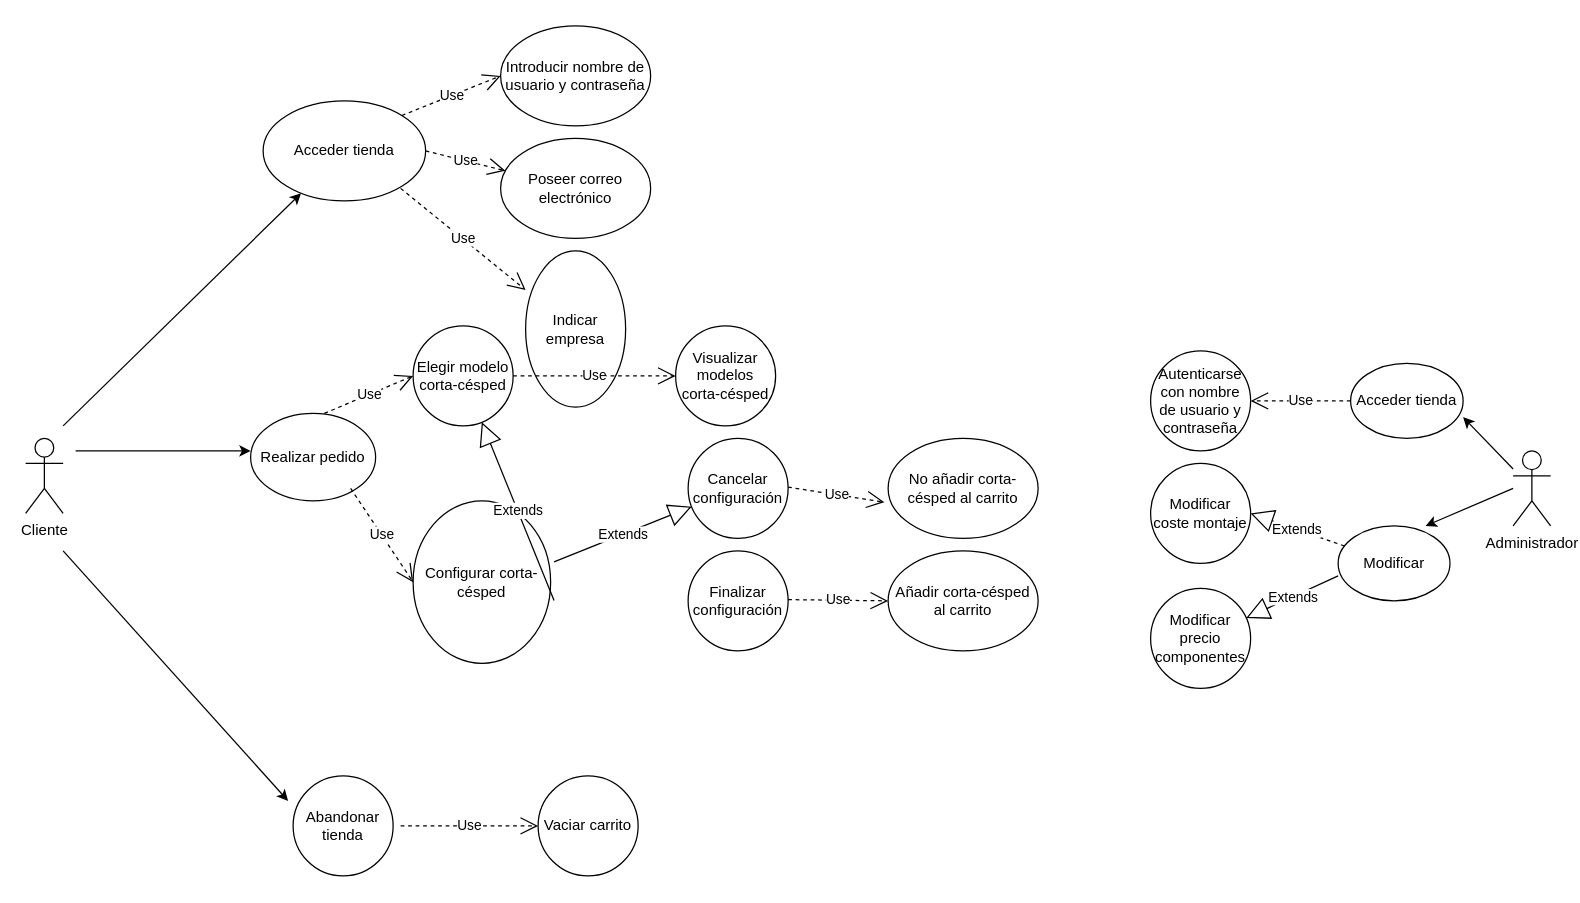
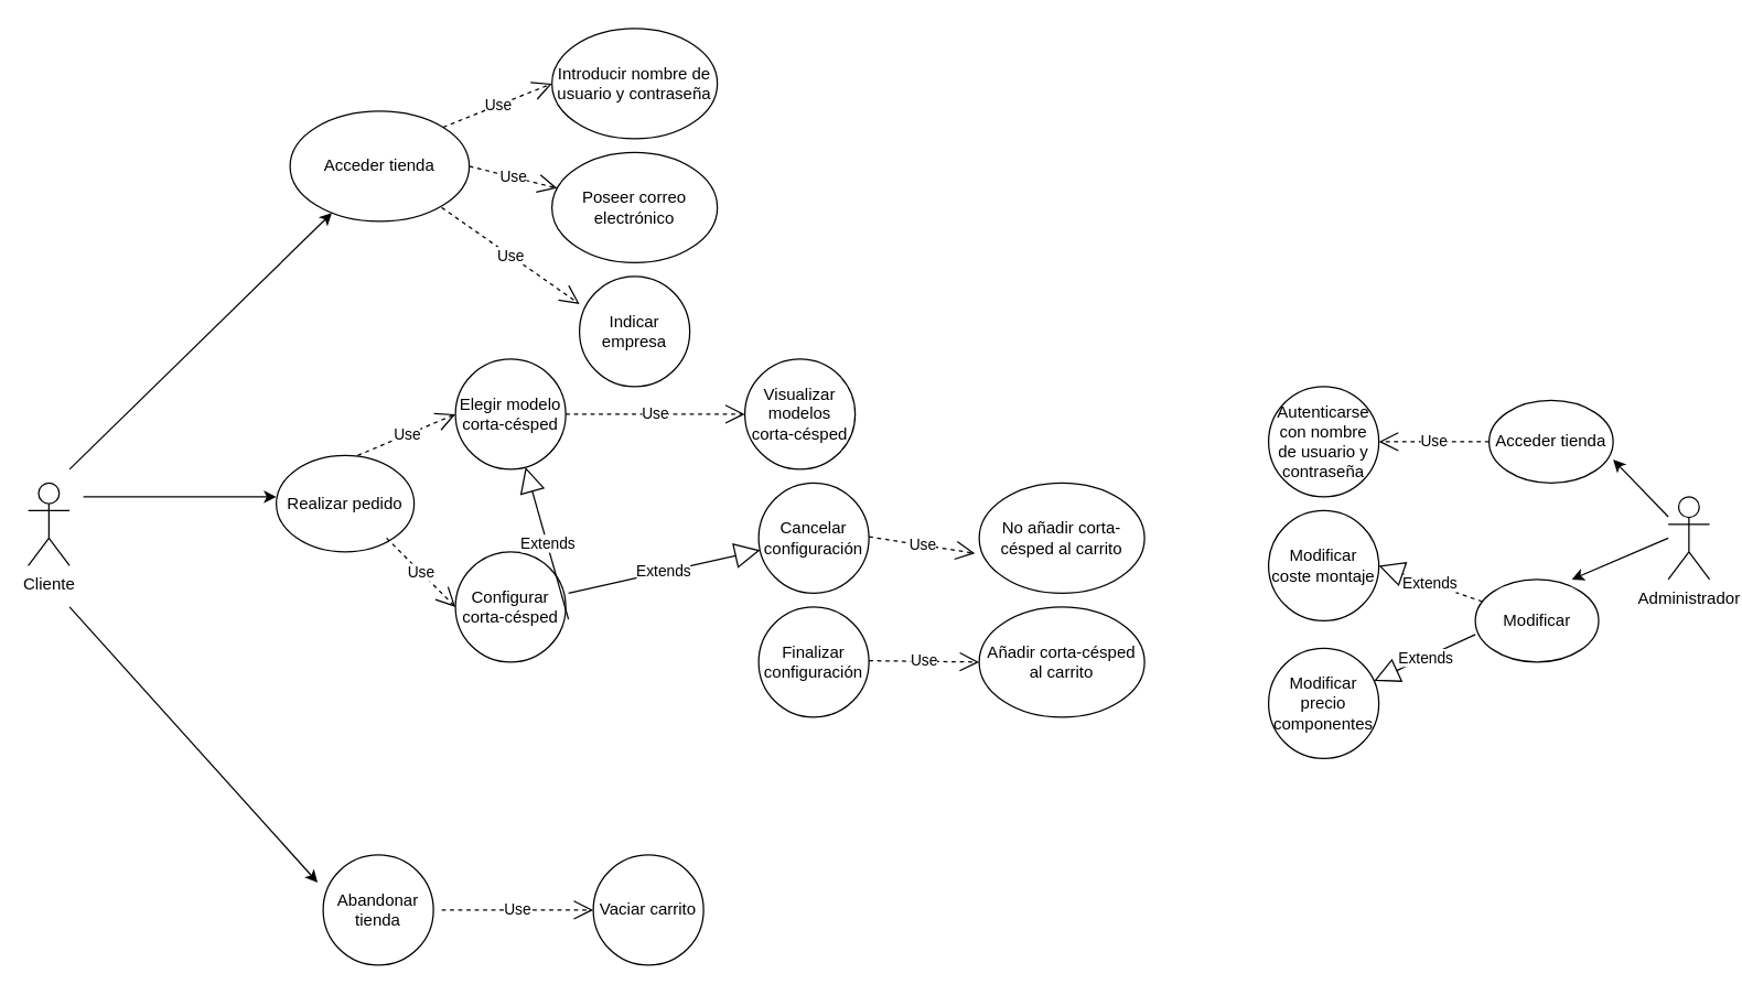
- <mxCell id="5" value="Indicar empresa" style="ellipse;whiteSpace=wrap;html=1;aspect=fixed;" parent="1" vertex="1"><mxGeometry x="420" y="200" width="80" height="125" as="geometry" /></mxCell>
+ <mxCell id="5" value="Indicar empresa" style="ellipse;whiteSpace=wrap;html=1;aspect=fixed;" parent="1" vertex="1"><mxGeometry x="420" y="200" width="80" height="80" as="geometry" /></mxCell>
- <mxCell id="8" value="Configurar corta-césped" style="ellipse;whiteSpace=wrap;html=1;aspect=fixed;" parent="1" vertex="1"><mxGeometry x="330" y="400" width="110" height="130" as="geometry" /></mxCell>
+ <mxCell id="8" value="Configurar corta-césped" style="ellipse;whiteSpace=wrap;html=1;aspect=fixed;" parent="1" vertex="1"><mxGeometry x="330" y="400" width="80" height="80" as="geometry" /></mxCell>
